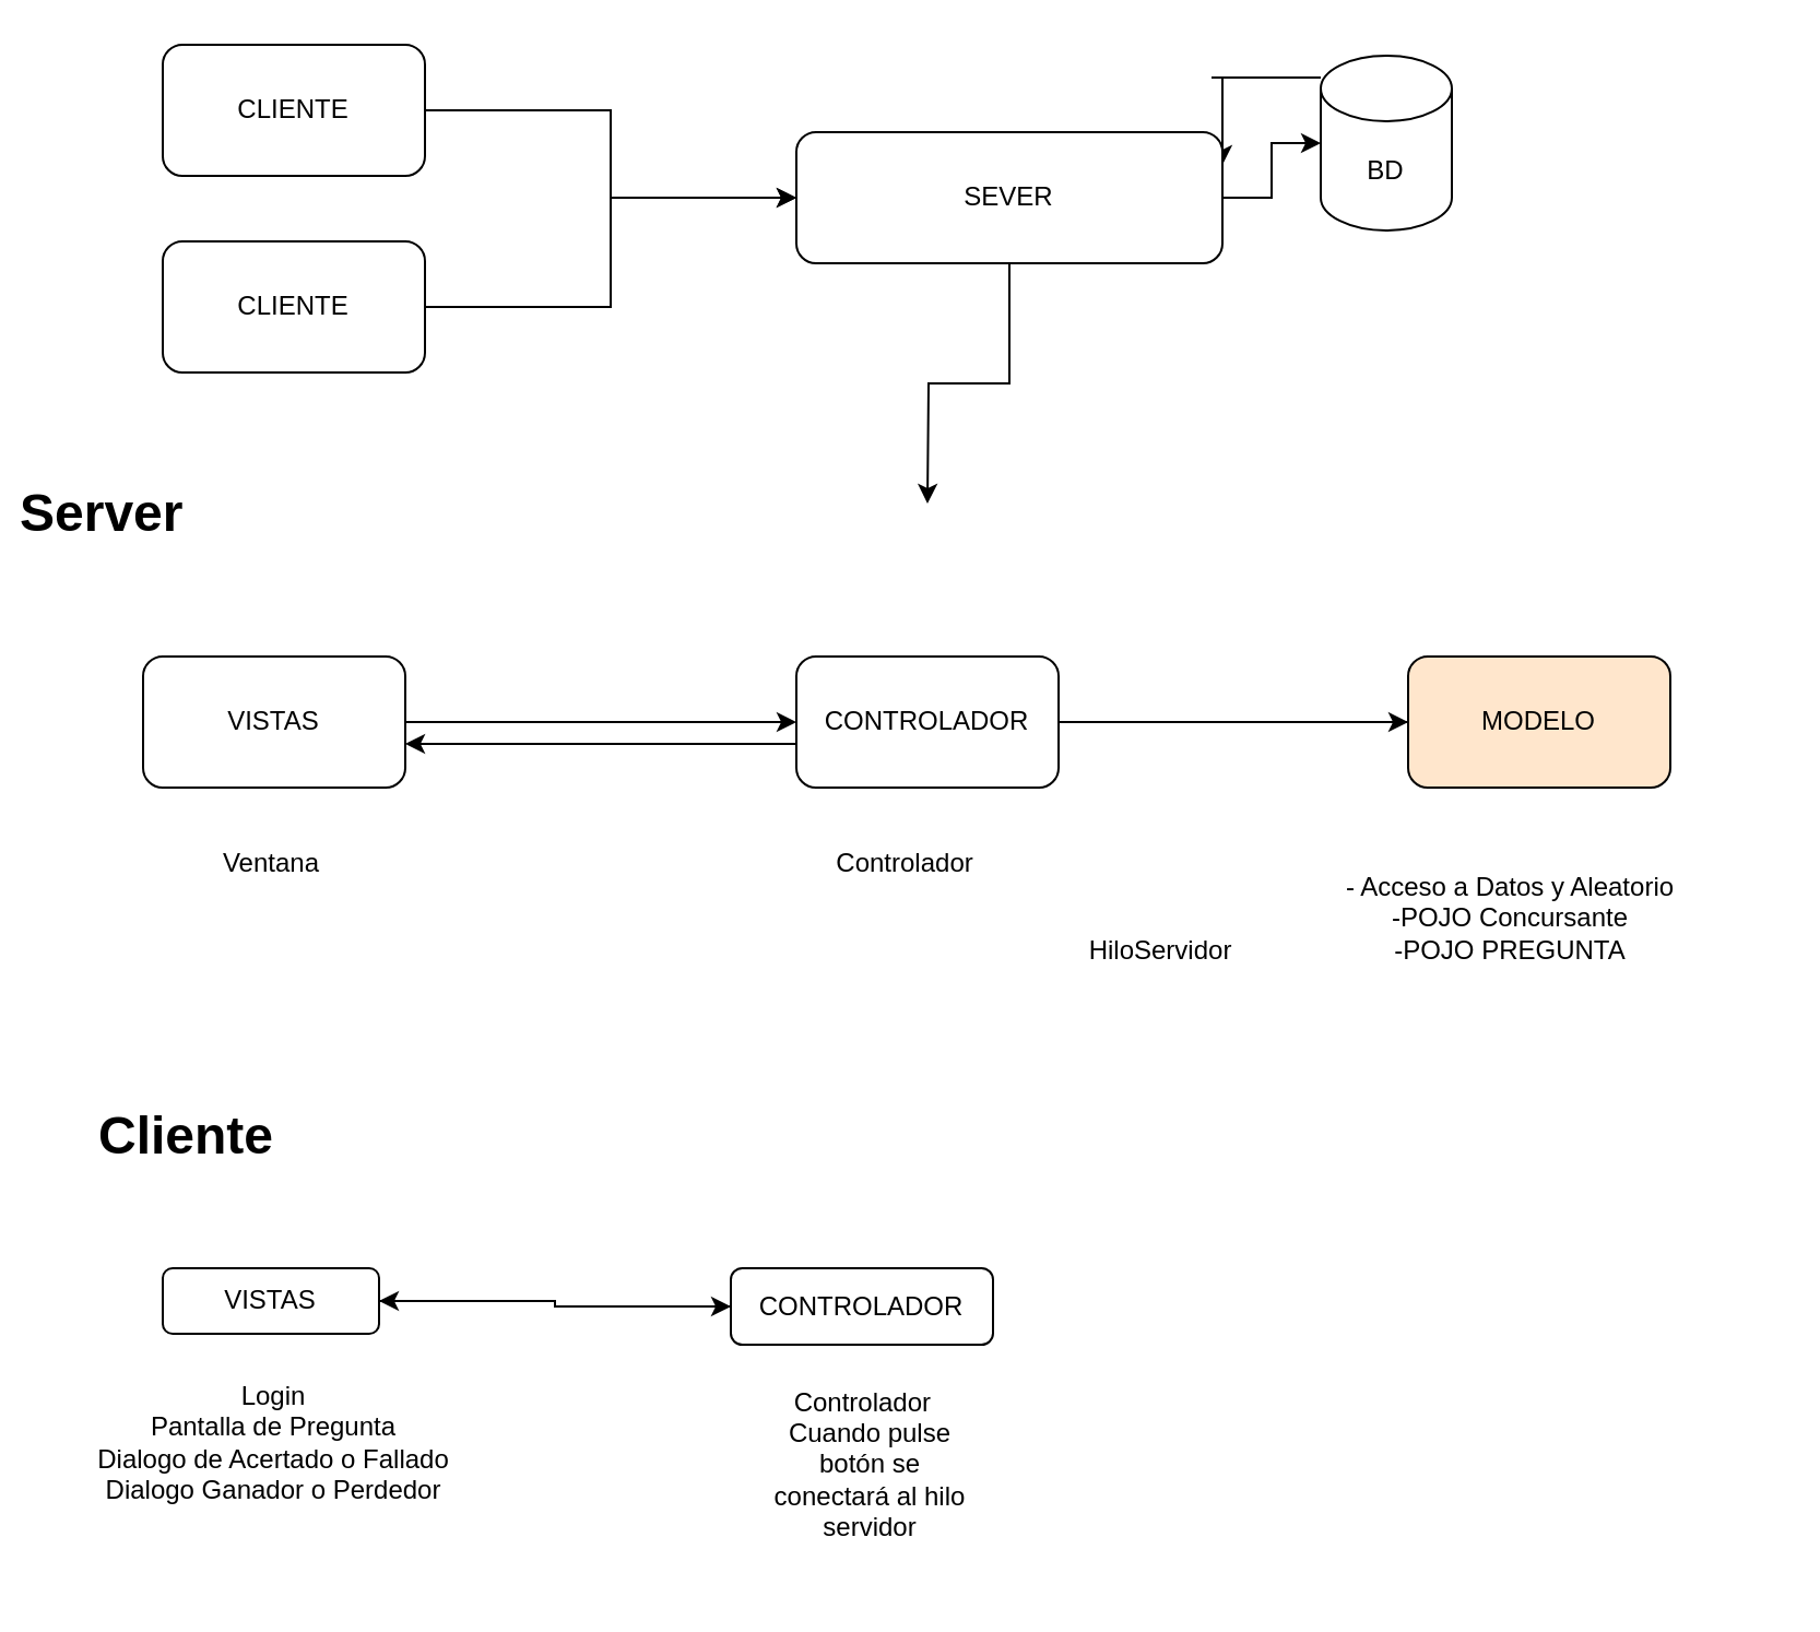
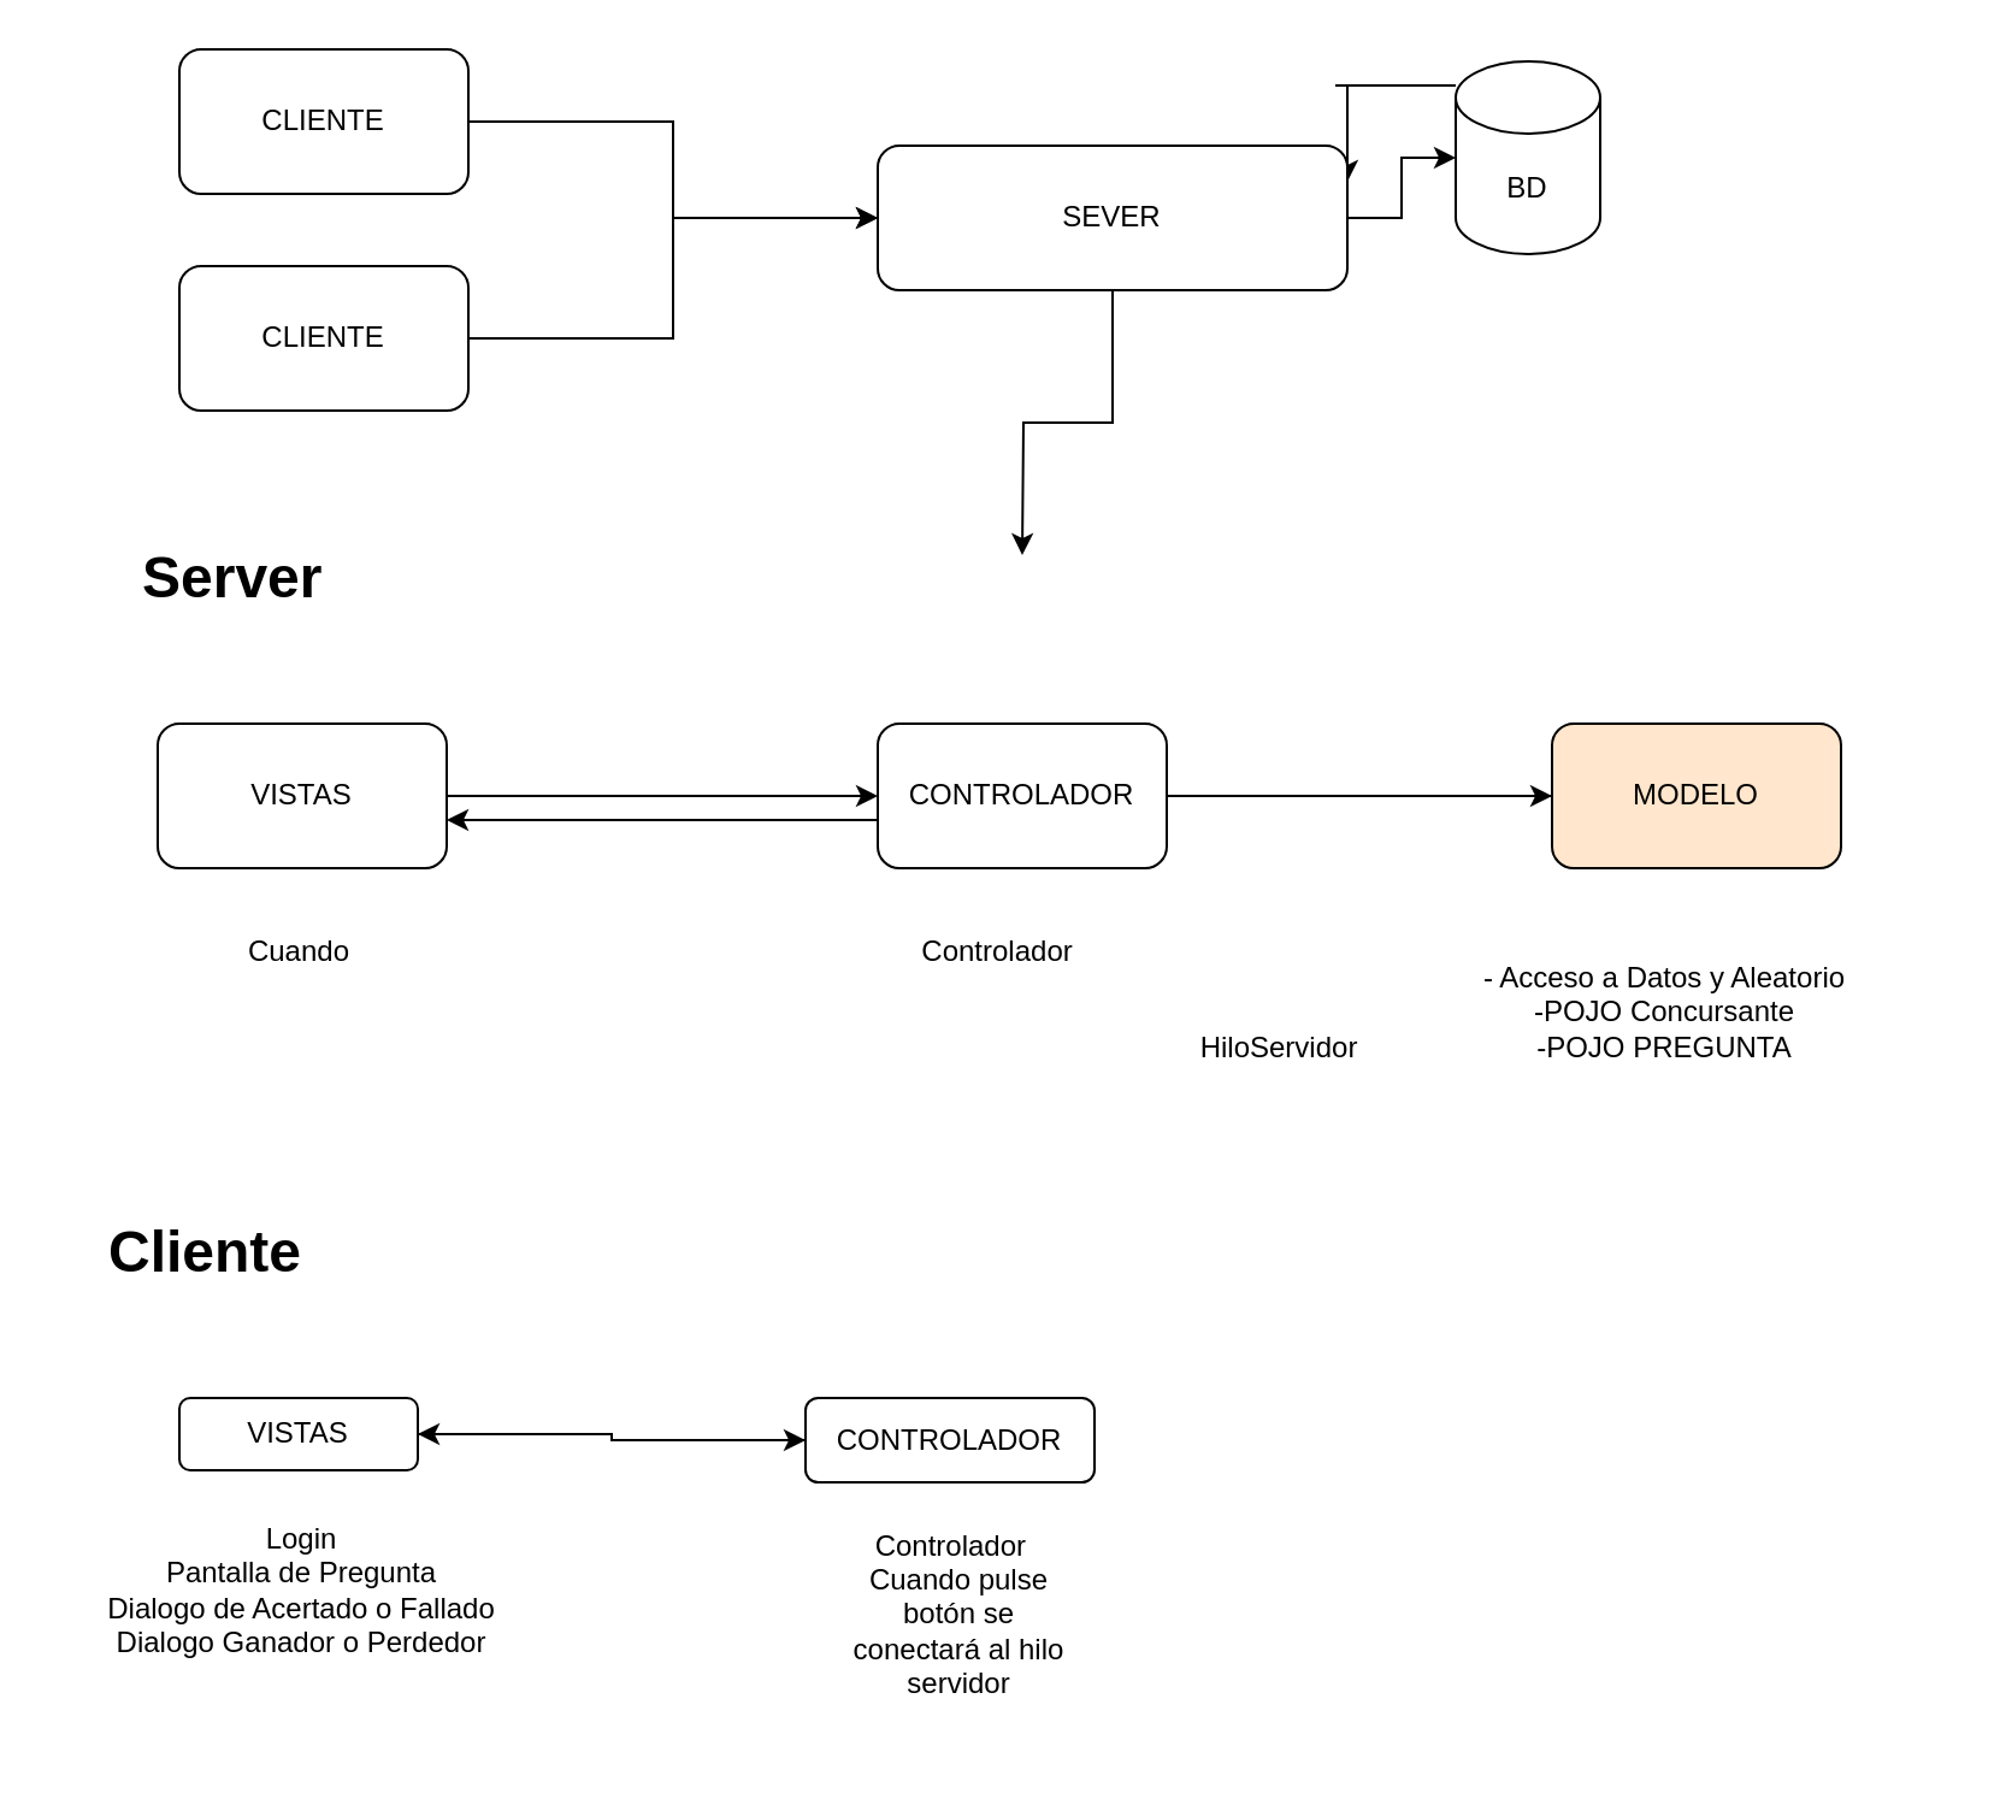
- <mxCell id="11" value="&lt;h1&gt;Server&lt;/h1&gt;" style="text;html=1;strokeColor=none;fillColor=none;spacing=5;spacingTop=-20;whiteSpace=wrap;overflow=hidden;rounded=0;" vertex="1" parent="1"><mxGeometry x="4" y="215" width="100" height="40" as="geometry" /></mxCell>
+ <mxCell id="11" value="&lt;h1&gt;Server&lt;/h1&gt;" style="text;html=1;strokeColor=none;fillColor=none;spacing=5;spacingTop=-20;whiteSpace=wrap;overflow=hidden;rounded=0;" vertex="1" parent="1"><mxGeometry x="54" y="220" width="100" height="40" as="geometry" /></mxCell>
- <mxCell id="19" value="Ventana" style="text;html=1;strokeColor=none;fillColor=none;align=center;verticalAlign=middle;whiteSpace=wrap;rounded=0;" vertex="1" parent="1"><mxGeometry x="94" y="380" width="60" height="30" as="geometry" /></mxCell>
+ <mxCell id="19" value="Cuando" style="text;html=1;strokeColor=none;fillColor=none;align=center;verticalAlign=middle;whiteSpace=wrap;rounded=0;" vertex="1" parent="1"><mxGeometry x="94" y="380" width="60" height="30" as="geometry" /></mxCell>
